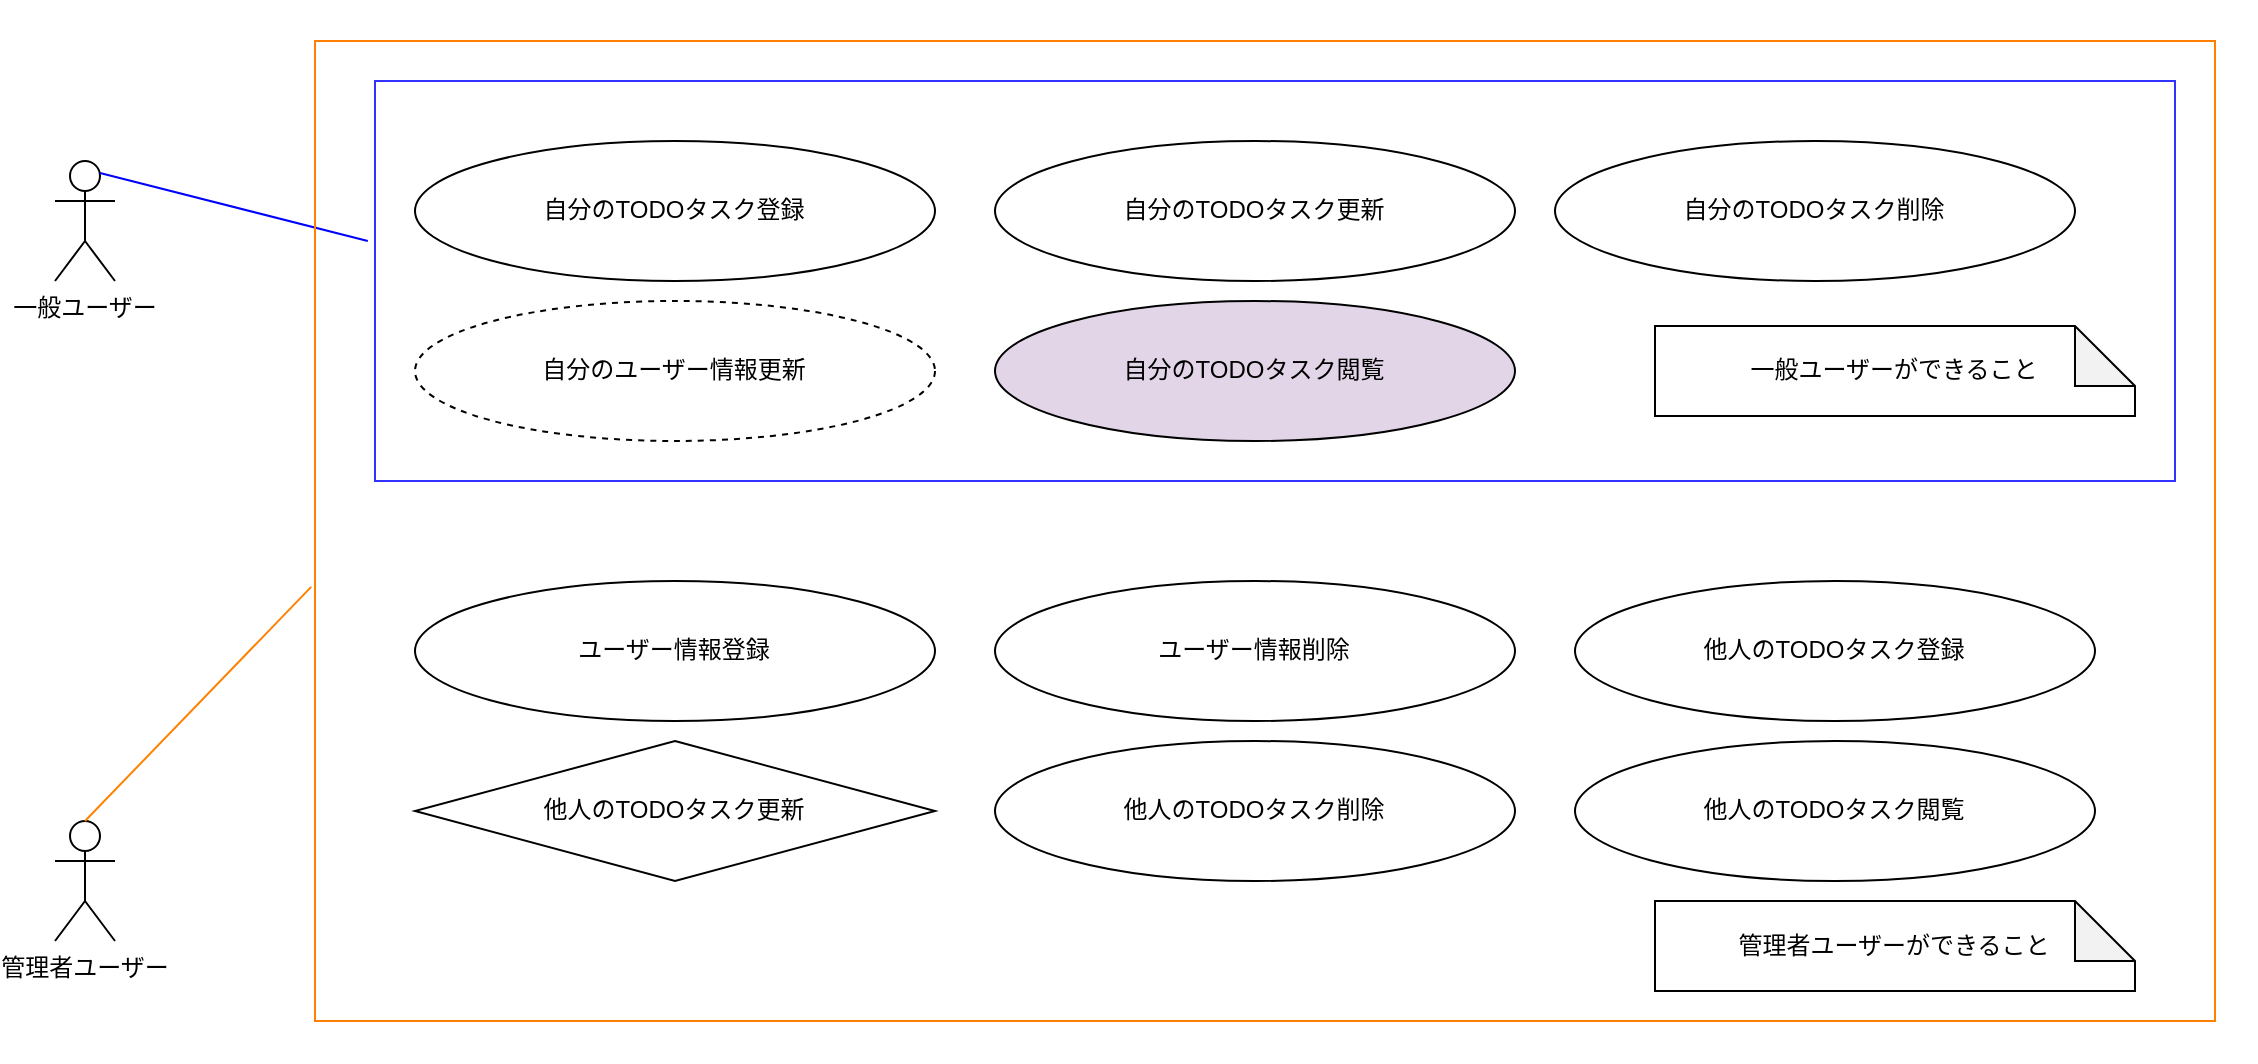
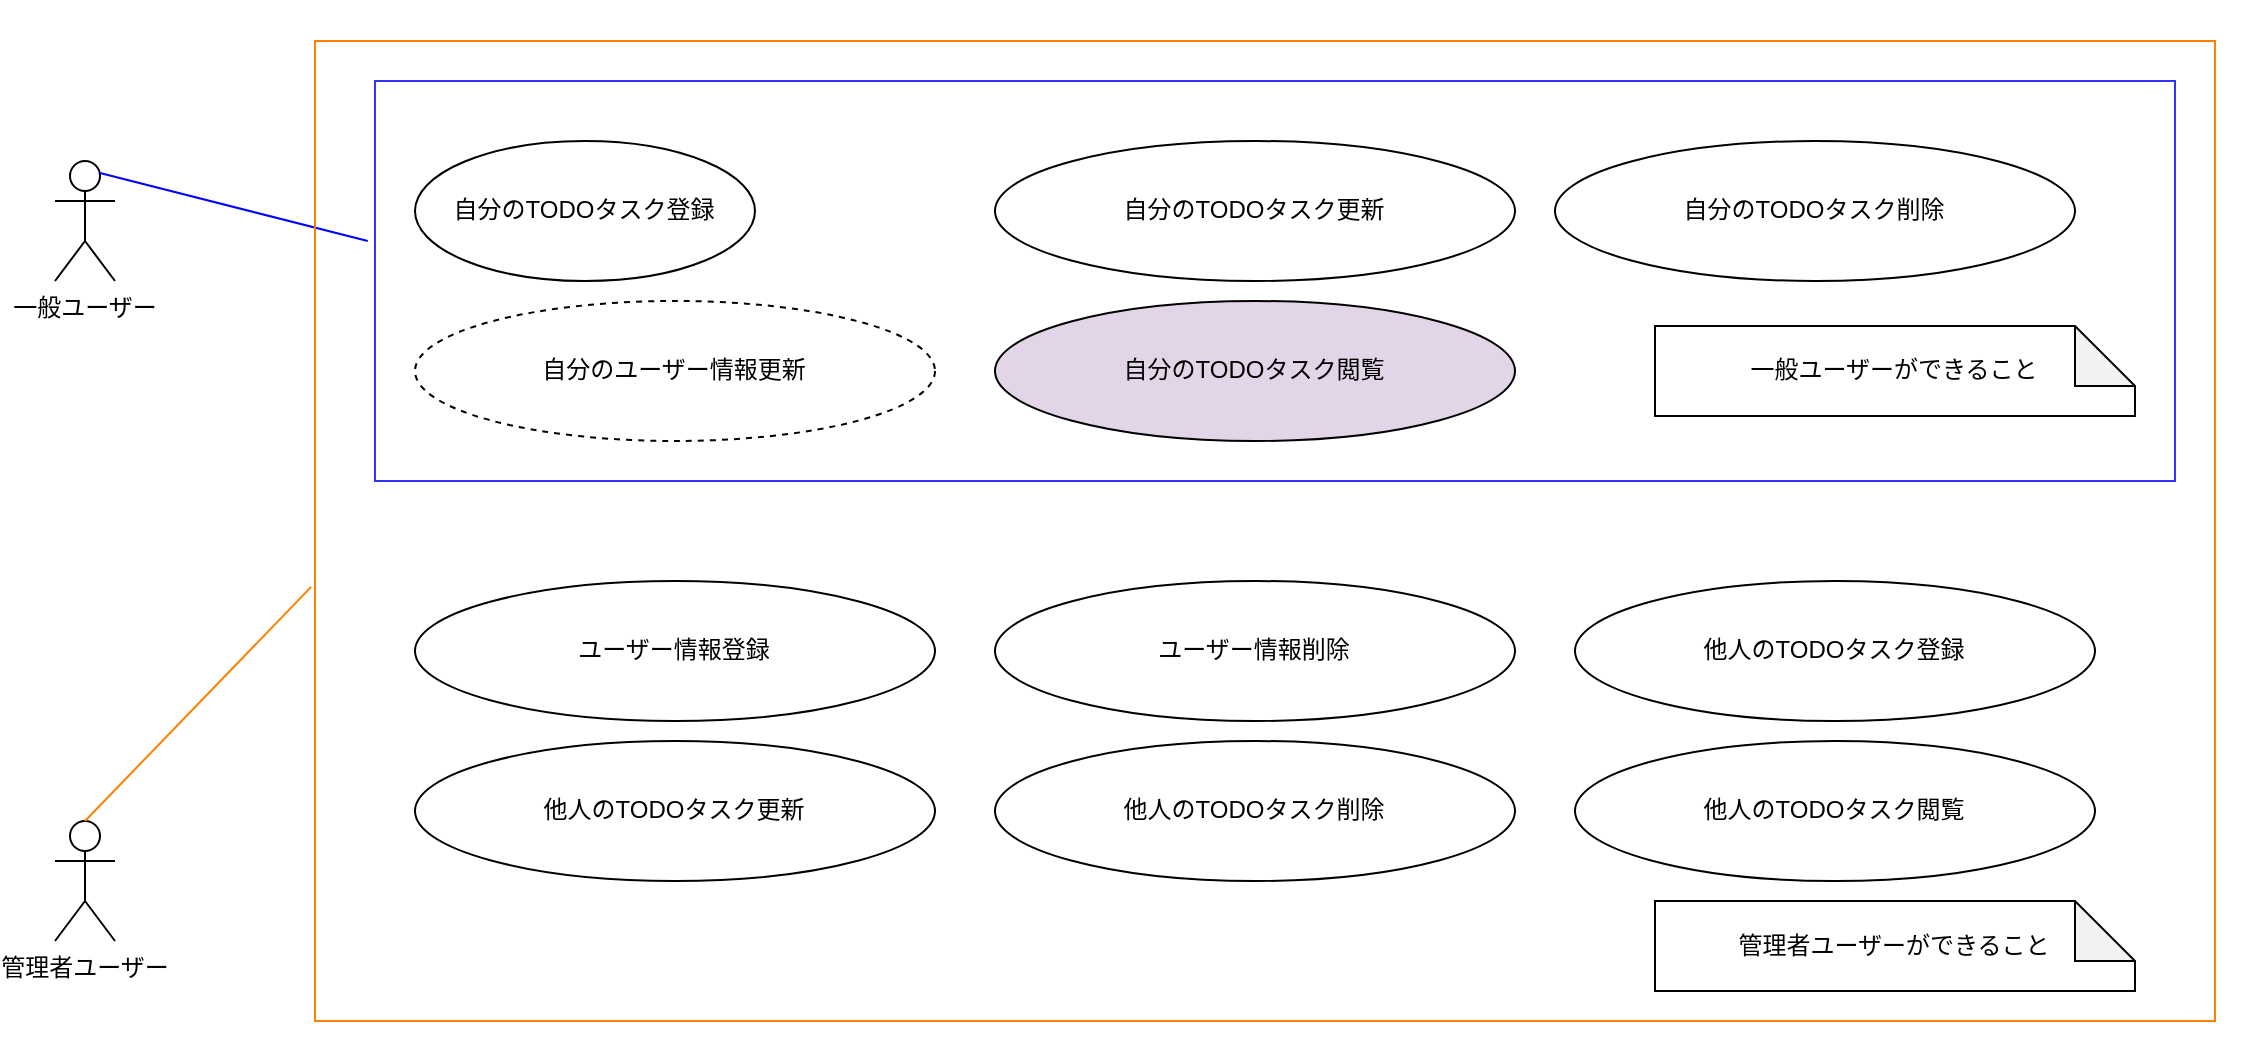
- <mxCell id="3" value="自分のTODOタスク登録" style="ellipse;whiteSpace=wrap;html=1;" vertex="1" parent="1"><mxGeometry x="200" y="70" width="260" height="70" as="geometry" /></mxCell>
+ <mxCell id="3" value="自分のTODOタスク登録" style="ellipse;whiteSpace=wrap;html=1;" vertex="1" parent="1"><mxGeometry x="200" y="70" width="170" height="70" as="geometry" /></mxCell>
- <mxCell id="11" value="他人のTODOタスク更新" style="rhombus;whiteSpace=wrap;html=1;" vertex="1" parent="1"><mxGeometry x="200" y="370" width="260" height="70" as="geometry" /></mxCell>
+ <mxCell id="11" value="他人のTODOタスク更新" style="ellipse;whiteSpace=wrap;html=1;" vertex="1" parent="1"><mxGeometry x="200" y="370" width="260" height="70" as="geometry" /></mxCell>
